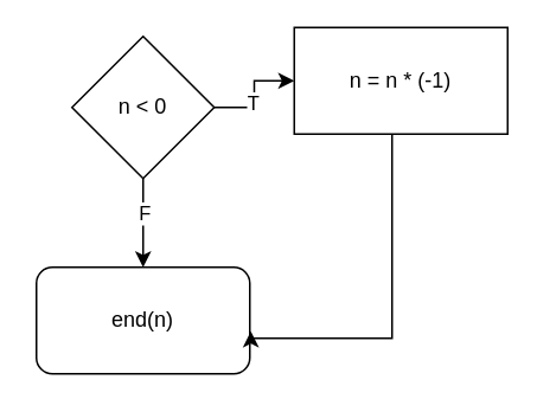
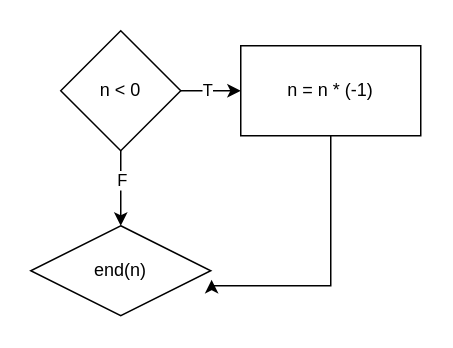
- <mxCell id="9" value="n = n * (-1)" style="rounded=0;whiteSpace=wrap;html=1;" vertex="1" parent="1"><mxGeometry x="165" y="15" width="120" height="60" as="geometry" /></mxCell>
+ <mxCell id="9" value="n = n * (-1)" style="rounded=0;whiteSpace=wrap;html=1;" vertex="1" parent="1"><mxGeometry x="160" y="30" width="120" height="60" as="geometry" /></mxCell>
- <mxCell id="2" value="end(n)" style="rounded=1;whiteSpace=wrap;html=1;" vertex="1" parent="1"><mxGeometry x="20" y="150" width="120" height="60" as="geometry" /></mxCell>
+ <mxCell id="2" value="end(n)" style="rhombus;whiteSpace=wrap;html=1;" vertex="1" parent="1"><mxGeometry x="20" y="150" width="120" height="60" as="geometry" /></mxCell>
